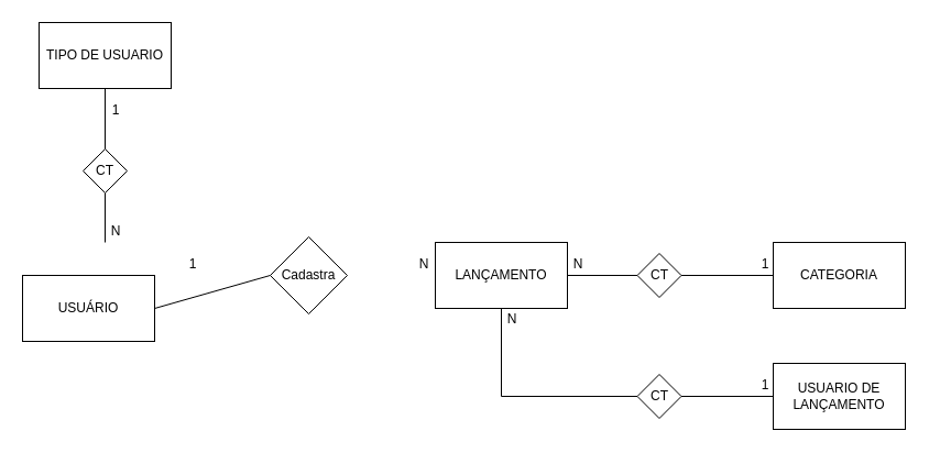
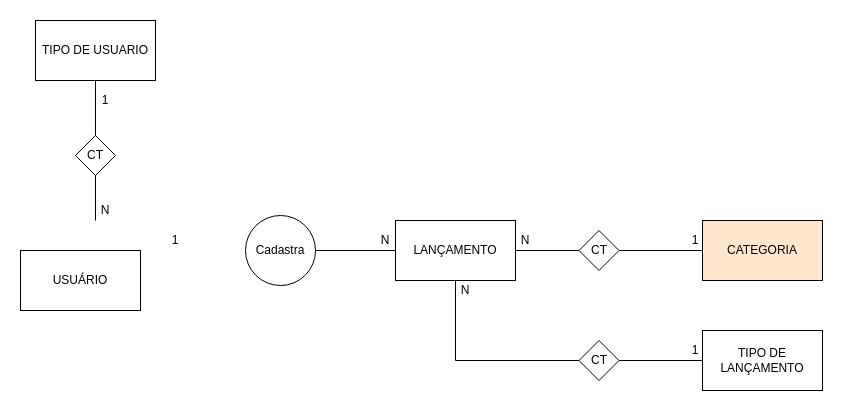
- <mxCell id="7" value="Cadastra" style="rhombus;whiteSpace=wrap;html=1;" vertex="1" parent="1"><mxGeometry x="245" y="215" width="70" height="70" as="geometry" /></mxCell>
+ <mxCell id="7" value="Cadastra" style="ellipse;whiteSpace=wrap;html=1;" vertex="1" parent="1"><mxGeometry x="245" y="215" width="70" height="70" as="geometry" /></mxCell>
+ <mxCell id="6" value="" style="endArrow=none;html=1;entryX=0;entryY=0.5;entryDx=0;entryDy=0;exitX=1;exitY=0.5;exitDx=0;exitDy=0;" edge="1" parent="1" source="7" target="3"><mxGeometry width="50" height="50" relative="1" as="geometry"><mxPoint x="45" y="690" as="sourcePoint" /><mxPoint x="95" y="640" as="targetPoint" /></mxGeometry></mxCell>
- <mxCell id="2" value="CATEGORIA" style="rounded=0;whiteSpace=wrap;html=1;" vertex="1" parent="1"><mxGeometry x="702" y="220" width="120" height="60" as="geometry" /></mxCell>
+ <mxCell id="2" value="CATEGORIA" style="rounded=0;whiteSpace=wrap;html=1;fillColor=#ffe6cc;" vertex="1" parent="1"><mxGeometry x="702" y="220" width="120" height="60" as="geometry" /></mxCell>
- <mxCell id="8" value="" style="endArrow=none;html=1;entryX=0;entryY=0.5;entryDx=0;entryDy=0;exitX=1;exitY=0.5;exitDx=0;exitDy=0;" edge="1" parent="1" source="9" target="7"><mxGeometry width="50" height="50" relative="1" as="geometry"><mxPoint x="165" y="250" as="sourcePoint" /><mxPoint x="395" y="250" as="targetPoint" /></mxGeometry></mxCell>
- <mxCell id="5" value="USUARIO DE LANÇAMENTO" style="rounded=0;whiteSpace=wrap;html=1;" vertex="1" parent="1"><mxGeometry x="702" y="330" width="120" height="60" as="geometry" /></mxCell>
+ <mxCell id="5" value="TIPO DE LANÇAMENTO" style="rounded=0;whiteSpace=wrap;html=1;" vertex="1" parent="1"><mxGeometry x="702" y="330" width="120" height="60" as="geometry" /></mxCell>
